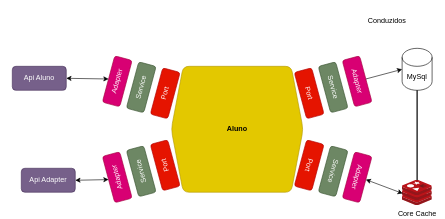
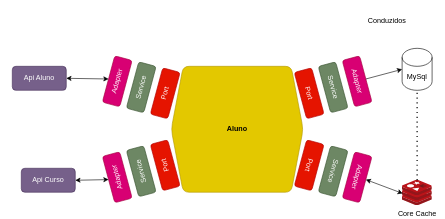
- <mxCell id="18" value="" style="endArrow=none;dashed=0;html=1;dashPattern=1 3;strokeWidth=2;rounded=0;entryX=0.5;entryY=1;entryDx=0;entryDy=0;entryPerimeter=0;" parent="1" source="17" target="16" edge="1"><mxGeometry width="50" height="50" relative="1" as="geometry"><mxPoint x="325" y="240" as="sourcePoint" /><mxPoint x="375" y="190" as="targetPoint" /></mxGeometry></mxCell>
+ <mxCell id="18" value="" style="endArrow=none;dashed=1;html=1;dashPattern=1 3;strokeWidth=2;rounded=0;entryX=0.5;entryY=1;entryDx=0;entryDy=0;entryPerimeter=0;" parent="1" source="17" target="16" edge="1"><mxGeometry width="50" height="50" relative="1" as="geometry"><mxPoint x="325" y="240" as="sourcePoint" /><mxPoint x="375" y="190" as="targetPoint" /></mxGeometry></mxCell>
- <mxCell id="9" value="Api Adapter" style="rounded=1;whiteSpace=wrap;html=1;fillColor=#76608a;fontColor=#ffffff;strokeColor=#432D57;" parent="1" vertex="1"><mxGeometry x="35" y="280" width="90" height="40" as="geometry" /></mxCell>
+ <mxCell id="9" value="Api Curso" style="rounded=1;whiteSpace=wrap;html=1;fillColor=#76608a;fontColor=#ffffff;strokeColor=#432D57;" parent="1" vertex="1"><mxGeometry x="35" y="280" width="90" height="40" as="geometry" /></mxCell>
